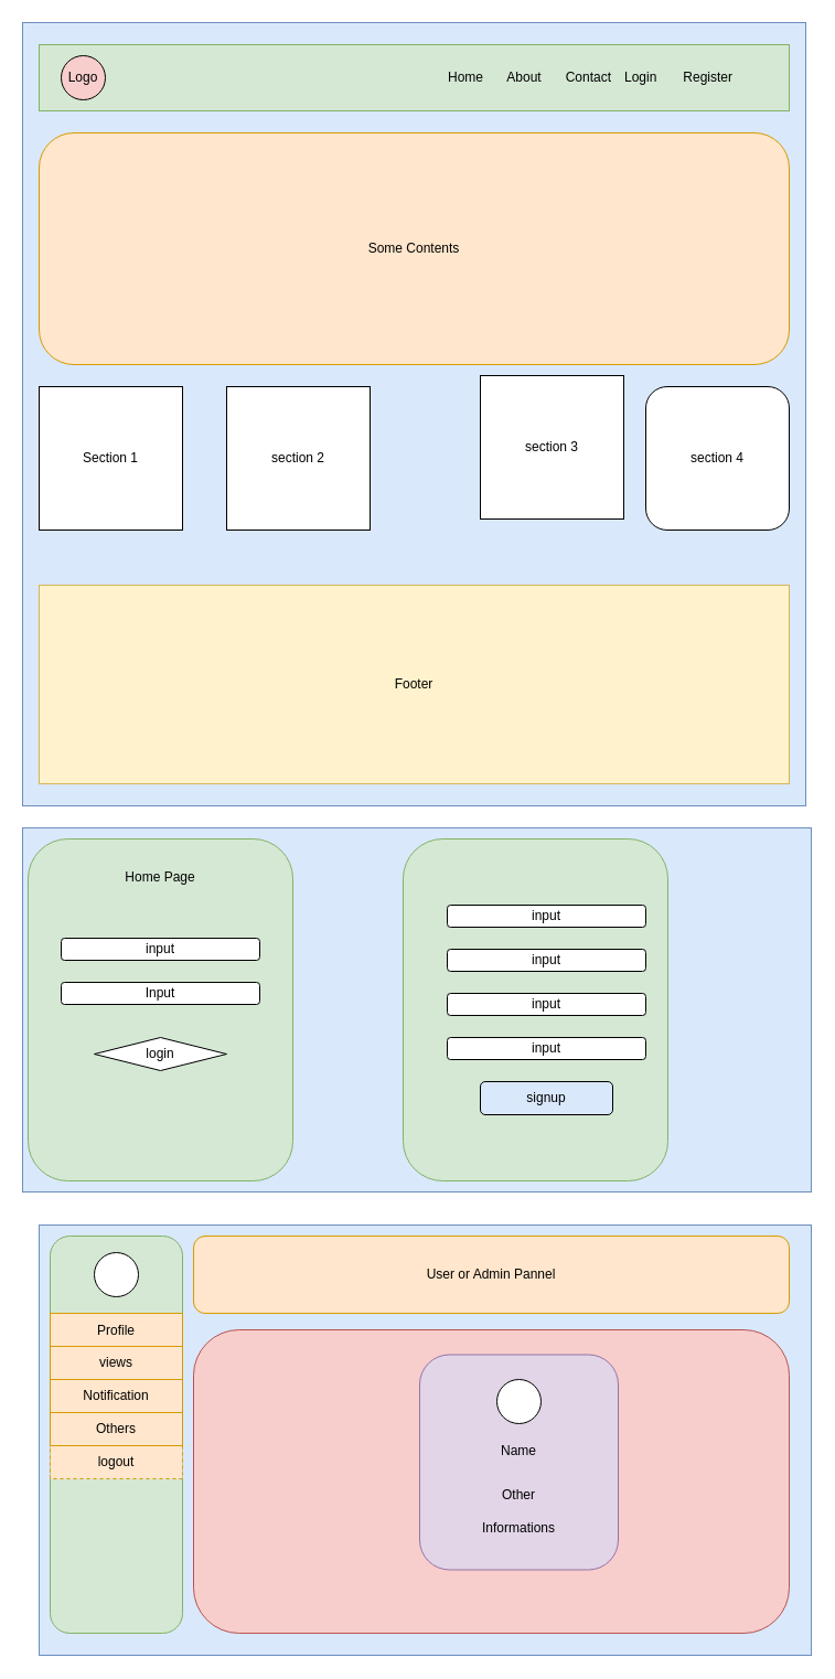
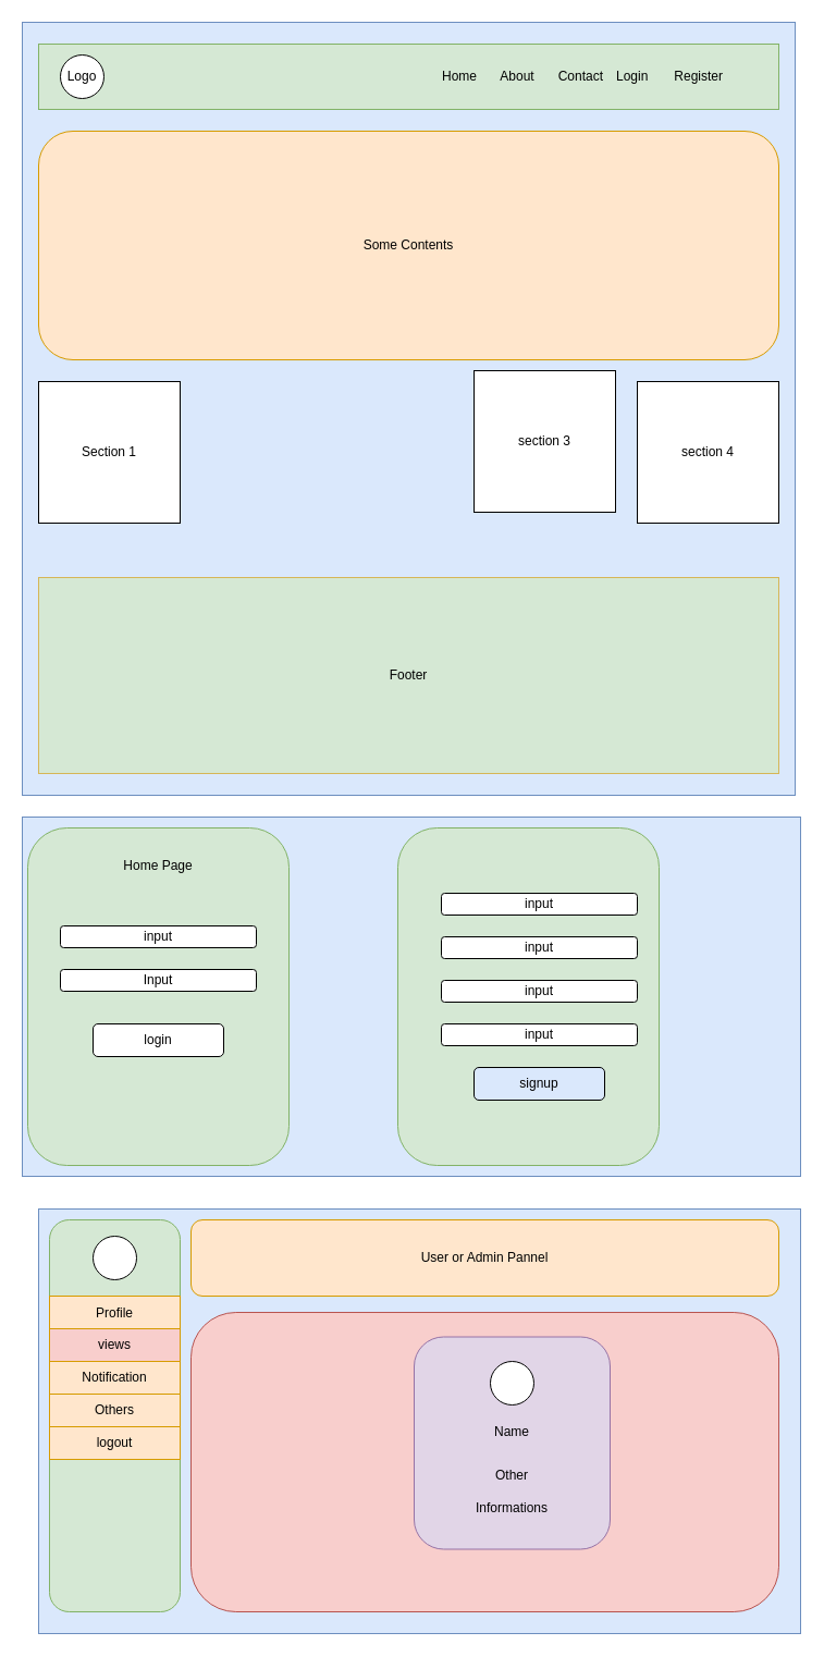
- <mxCell id="4" value="Logo" style="ellipse;whiteSpace=wrap;html=1;aspect=fixed;fillColor=#f8cecc;" vertex="1" parent="1"><mxGeometry x="55" y="50" width="40" height="40" as="geometry" /></mxCell>
+ <mxCell id="4" value="Logo" style="ellipse;whiteSpace=wrap;html=1;aspect=fixed;" vertex="1" parent="1"><mxGeometry x="55" y="50" width="40" height="40" as="geometry" /></mxCell>
- <mxCell id="9" value="section 2" style="whiteSpace=wrap;html=1;aspect=fixed;" vertex="1" parent="1"><mxGeometry x="205" y="350" width="130" height="130" as="geometry" /></mxCell>
- <mxCell id="7" value="section 4" style="whiteSpace=wrap;html=1;aspect=fixed;rounded=1;" vertex="1" parent="1"><mxGeometry x="585" y="350" width="130" height="130" as="geometry" /></mxCell>
+ <mxCell id="7" value="section 4" style="whiteSpace=wrap;html=1;aspect=fixed;" vertex="1" parent="1"><mxGeometry x="585" y="350" width="130" height="130" as="geometry" /></mxCell>
- <mxCell id="11" value="Footer" style="rounded=0;whiteSpace=wrap;html=1;fillColor=#fff2cc;strokeColor=#d6b656;" vertex="1" parent="1"><mxGeometry x="35" y="530" width="680" height="180" as="geometry" /></mxCell>
+ <mxCell id="11" value="Footer" style="rounded=0;whiteSpace=wrap;html=1;fillColor=#d5e8d4;strokeColor=#d6b656;" vertex="1" parent="1"><mxGeometry x="35" y="530" width="680" height="180" as="geometry" /></mxCell>
- <mxCell id="27" value="login" style="rhombus;whiteSpace=wrap;html=1;" vertex="1" parent="1"><mxGeometry x="85" y="940" width="120" height="30" as="geometry" /></mxCell>
+ <mxCell id="27" value="login" style="rounded=1;whiteSpace=wrap;html=1;" vertex="1" parent="1"><mxGeometry x="85" y="940" width="120" height="30" as="geometry" /></mxCell>
- <mxCell id="18" value="views" style="rounded=0;whiteSpace=wrap;html=1;fillColor=#ffe6cc;strokeColor=#d79b00;" vertex="1" parent="1"><mxGeometry x="45" y="1220" width="120" height="30" as="geometry" /></mxCell>
+ <mxCell id="18" value="views" style="rounded=0;whiteSpace=wrap;html=1;fillColor=#f8cecc;strokeColor=#d79b00;" vertex="1" parent="1"><mxGeometry x="45" y="1220" width="120" height="30" as="geometry" /></mxCell>
- <mxCell id="16" value="logout" style="rounded=0;whiteSpace=wrap;html=1;fillColor=#ffe6cc;strokeColor=#d79b00;dashed=1;" vertex="1" parent="1"><mxGeometry x="45" y="1310" width="120" height="30" as="geometry" /></mxCell>
+ <mxCell id="16" value="logout" style="rounded=0;whiteSpace=wrap;html=1;fillColor=#ffe6cc;strokeColor=#d79b00;" vertex="1" parent="1"><mxGeometry x="45" y="1310" width="120" height="30" as="geometry" /></mxCell>
